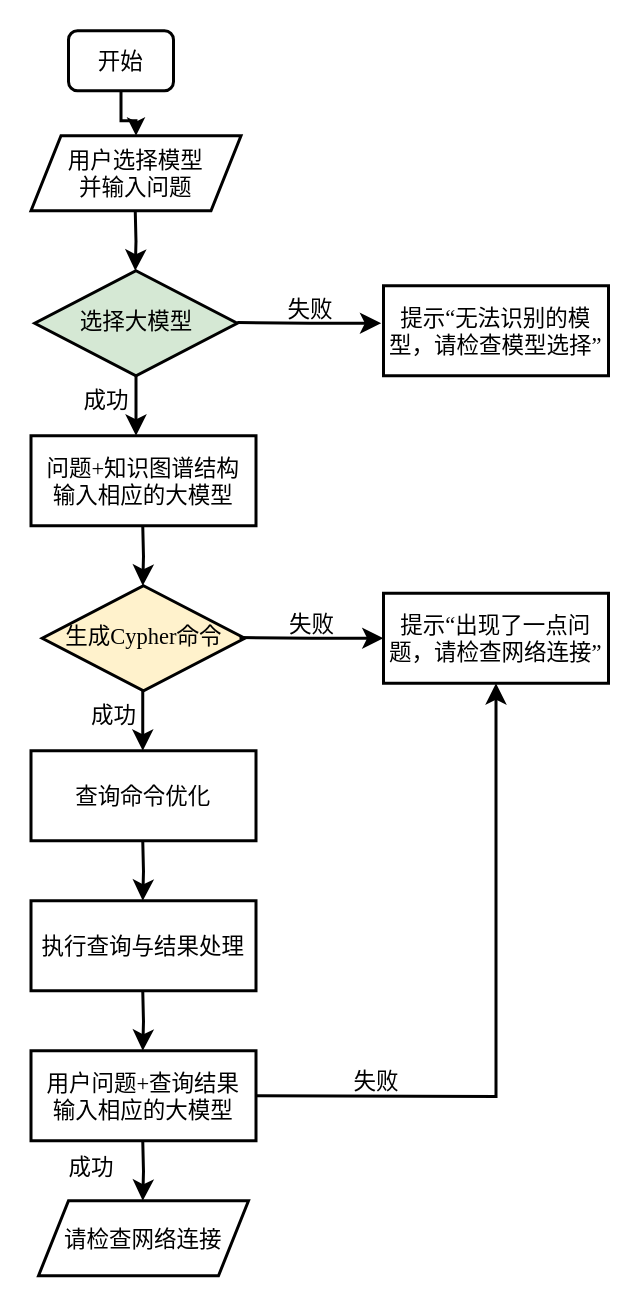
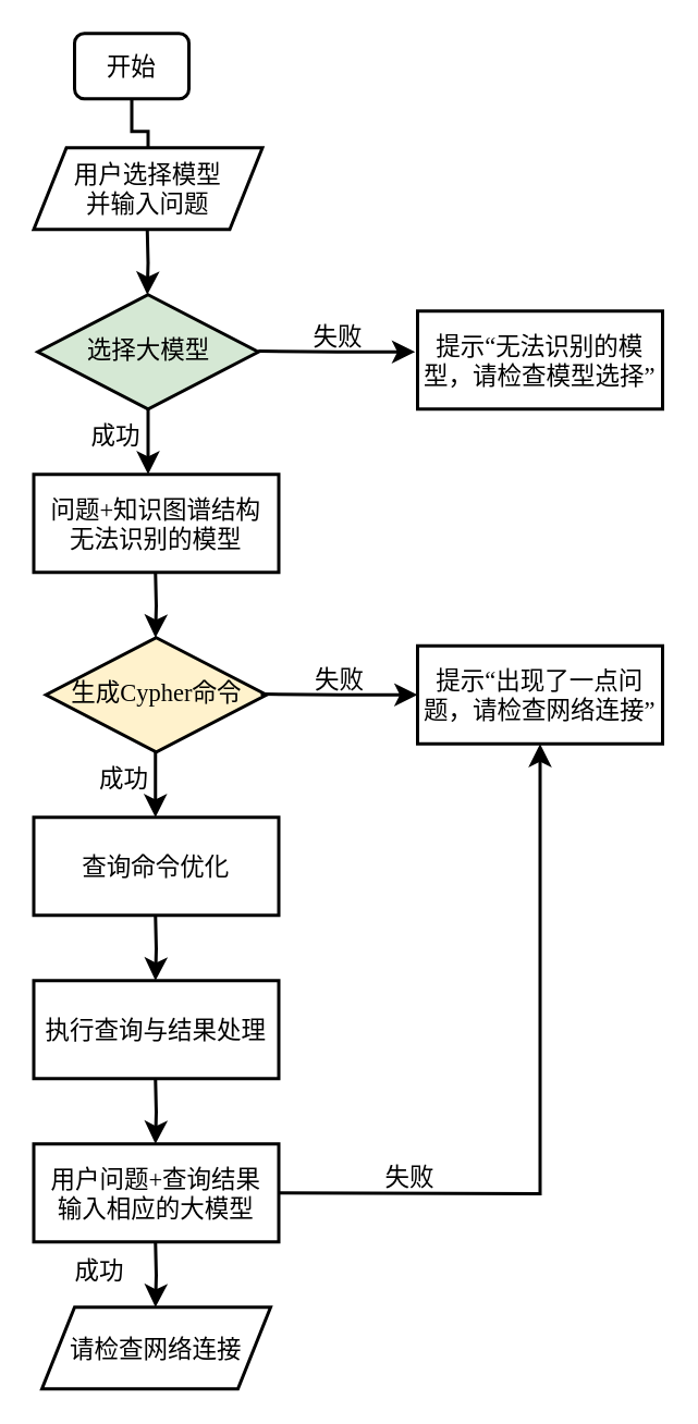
- <mxCell id="2" value="" style="rounded=0;html=1;jettySize=auto;orthogonalLoop=1;fontSize=11;endArrow=classic;endFill=1;strokeWidth=2;shadow=0;labelBackgroundColor=none;edgeStyle=orthogonalEdgeStyle;entryX=0.5;entryY=0;entryDx=0;entryDy=0;" parent="1" source="3" target="4" edge="1"><mxGeometry relative="1" as="geometry"><mxPoint x="10" y="120" as="targetPoint" /></mxGeometry></mxCell>
+ <mxCell id="2" value="" style="rounded=0;html=1;jettySize=auto;orthogonalLoop=1;fontSize=11;endArrow=none;endFill=1;strokeWidth=2;shadow=0;labelBackgroundColor=none;edgeStyle=orthogonalEdgeStyle;entryX=0.5;entryY=0;entryDx=0;entryDy=0;" parent="1" source="3" target="4" edge="1"><mxGeometry relative="1" as="geometry"><mxPoint x="10" y="120" as="targetPoint" /></mxGeometry></mxCell>
- <mxCell id="5" value="&lt;font style=&quot;font-size: 15px;&quot; face=&quot;Times New Roman&quot;&gt;问题+知识图谱结构&lt;/font&gt;&lt;div style=&quot;font-size: 15px;&quot;&gt;&lt;span style=&quot;font-family: &amp;quot;Times New Roman&amp;quot;;&quot;&gt;输入相应的大模型&lt;/span&gt;&lt;br&gt;&lt;/div&gt;" style="rounded=0;whiteSpace=wrap;html=1;strokeColor=default;strokeWidth=2;align=center;verticalAlign=middle;fontFamily=Helvetica;fontSize=12;fontColor=default;fillColor=default;" parent="1" vertex="1"><mxGeometry x="20" y="290" width="150" height="60" as="geometry" /></mxCell>
+ <mxCell id="5" value="&lt;font style=&quot;font-size: 15px;&quot; face=&quot;Times New Roman&quot;&gt;问题+知识图谱结构&lt;/font&gt;&lt;div style=&quot;font-size: 15px;&quot;&gt;&lt;span style=&quot;font-family: &amp;quot;Times New Roman&amp;quot;;&quot;&gt;无法识别的模型&lt;/span&gt;&lt;br&gt;&lt;/div&gt;" style="rounded=0;whiteSpace=wrap;html=1;strokeColor=default;strokeWidth=2;align=center;verticalAlign=middle;fontFamily=Helvetica;fontSize=12;fontColor=default;fillColor=default;" parent="1" vertex="1"><mxGeometry x="20" y="290" width="150" height="60" as="geometry" /></mxCell>
